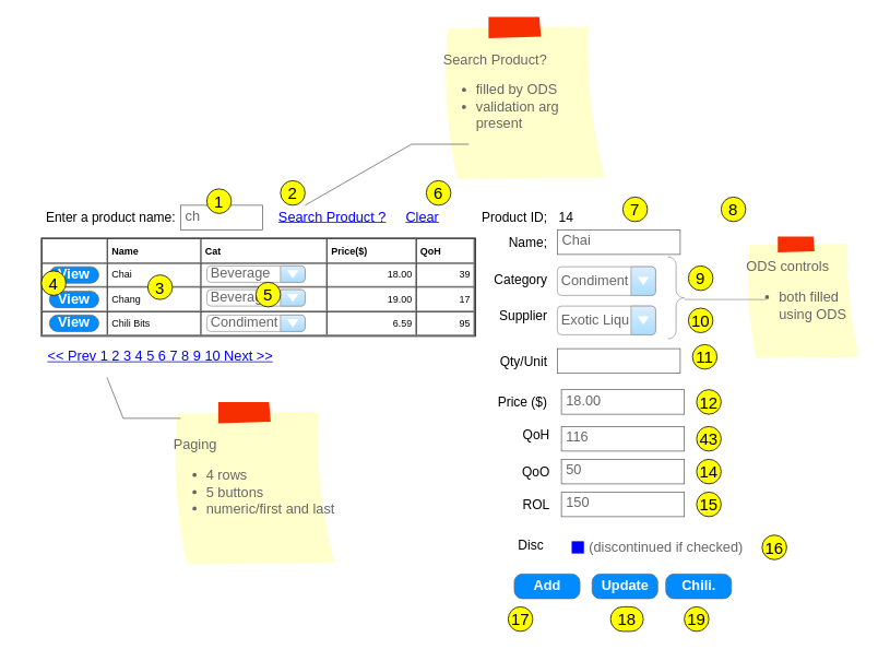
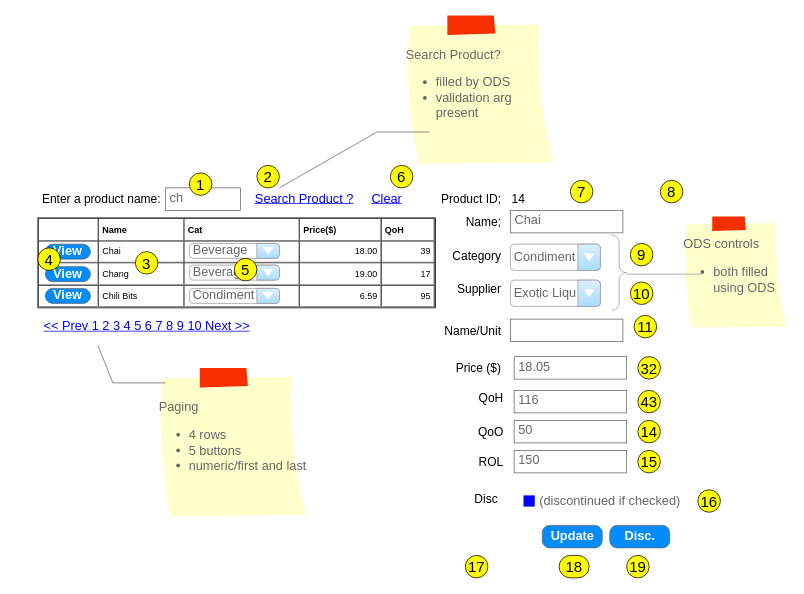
- <mxCell id="46" value="&lt;font style=&quot;font-size: 16px&quot;&gt;Qty/Unit&lt;/font&gt;" style="text;html=1;strokeColor=none;fillColor=none;align=right;verticalAlign=middle;whiteSpace=wrap;rounded=0;" parent="1" vertex="1"><mxGeometry x="590" y="415" width="80" height="50" as="geometry" /></mxCell>
+ <mxCell id="46" value="&lt;font style=&quot;font-size: 16px&quot;&gt;Name/Unit&lt;/font&gt;" style="text;html=1;strokeColor=none;fillColor=none;align=right;verticalAlign=middle;whiteSpace=wrap;rounded=0;" parent="1" vertex="1"><mxGeometry x="590" y="415" width="80" height="50" as="geometry" /></mxCell>
- <mxCell id="24" value="18.00" style="strokeWidth=1;shadow=0;dashed=0;align=center;html=1;shape=mxgraph.mockup.text.textBox;fontColor=#666666;align=left;fontSize=17;spacingLeft=4;spacingTop=-3;strokeColor=#666666;mainText=" parent="1" vertex="1"><mxGeometry x="685" y="475" width="150" height="30" as="geometry" /></mxCell>
+ <mxCell id="24" value="18.05" style="strokeWidth=1;shadow=0;dashed=0;align=center;html=1;shape=mxgraph.mockup.text.textBox;fontColor=#666666;align=left;fontSize=17;spacingLeft=4;spacingTop=-3;strokeColor=#666666;mainText=" parent="1" vertex="1"><mxGeometry x="685" y="475" width="150" height="30" as="geometry" /></mxCell>
- <mxCell id="40" value="&lt;span style=&quot;font-size: 20px&quot;&gt;12&lt;/span&gt;" style="text;html=1;align=center;verticalAlign=middle;whiteSpace=wrap;rounded=1;fillColor=#FFFF00;strokeColor=#000000;arcSize=50;" parent="1" vertex="1"><mxGeometry x="850" y="475" width="30" height="30" as="geometry" /></mxCell>
+ <mxCell id="40" value="&lt;span style=&quot;font-size: 20px&quot;&gt;32&lt;/span&gt;" style="text;html=1;align=center;verticalAlign=middle;whiteSpace=wrap;rounded=1;fillColor=#FFFF00;strokeColor=#000000;arcSize=50;" parent="1" vertex="1"><mxGeometry x="850" y="475" width="30" height="30" as="geometry" /></mxCell>
- <mxCell id="20" value="Add" style="strokeWidth=1;shadow=0;dashed=0;align=center;html=1;shape=mxgraph.mockup.buttons.button;strokeColor=#666666;fontColor=#ffffff;mainText=;buttonStyle=round;fontSize=17;fontStyle=1;fillColor=#008cff;whiteSpace=wrap;" parent="1" vertex="1"><mxGeometry x="627.5" y="700" width="80" height="30" as="geometry" /></mxCell>
- <mxCell id="22" value="Chili." style="strokeWidth=1;shadow=0;dashed=0;align=center;html=1;shape=mxgraph.mockup.buttons.button;strokeColor=#666666;fontColor=#ffffff;mainText=;buttonStyle=round;fontSize=17;fontStyle=1;fillColor=#008cff;whiteSpace=wrap;" parent="1" vertex="1"><mxGeometry x="812.5" y="700" width="80" height="30" as="geometry" /></mxCell>
+ <mxCell id="22" value="Disc." style="strokeWidth=1;shadow=0;dashed=0;align=center;html=1;shape=mxgraph.mockup.buttons.button;strokeColor=#666666;fontColor=#ffffff;mainText=;buttonStyle=round;fontSize=17;fontStyle=1;fillColor=#008cff;whiteSpace=wrap;" parent="1" vertex="1"><mxGeometry x="812.5" y="700" width="80" height="30" as="geometry" /></mxCell>
